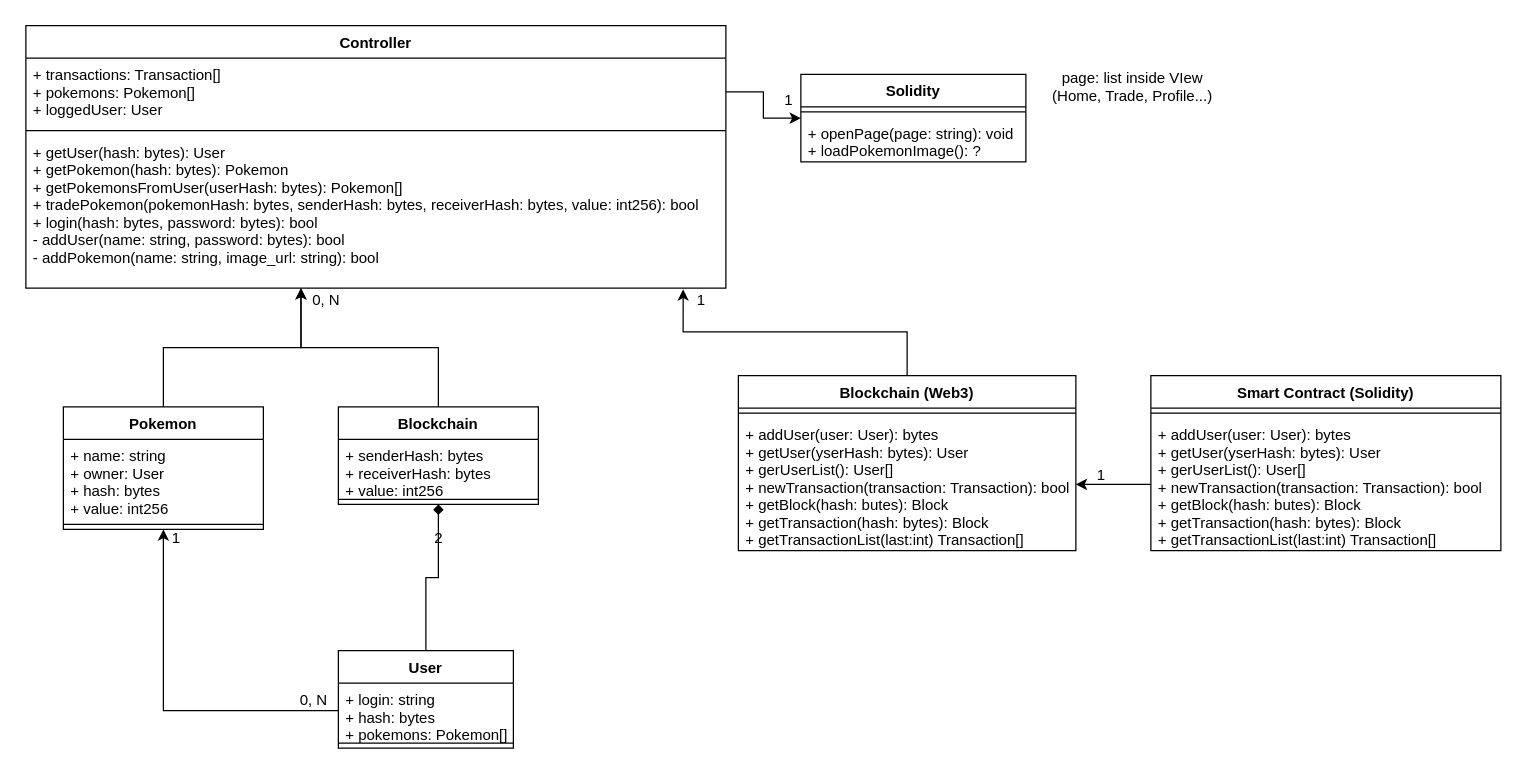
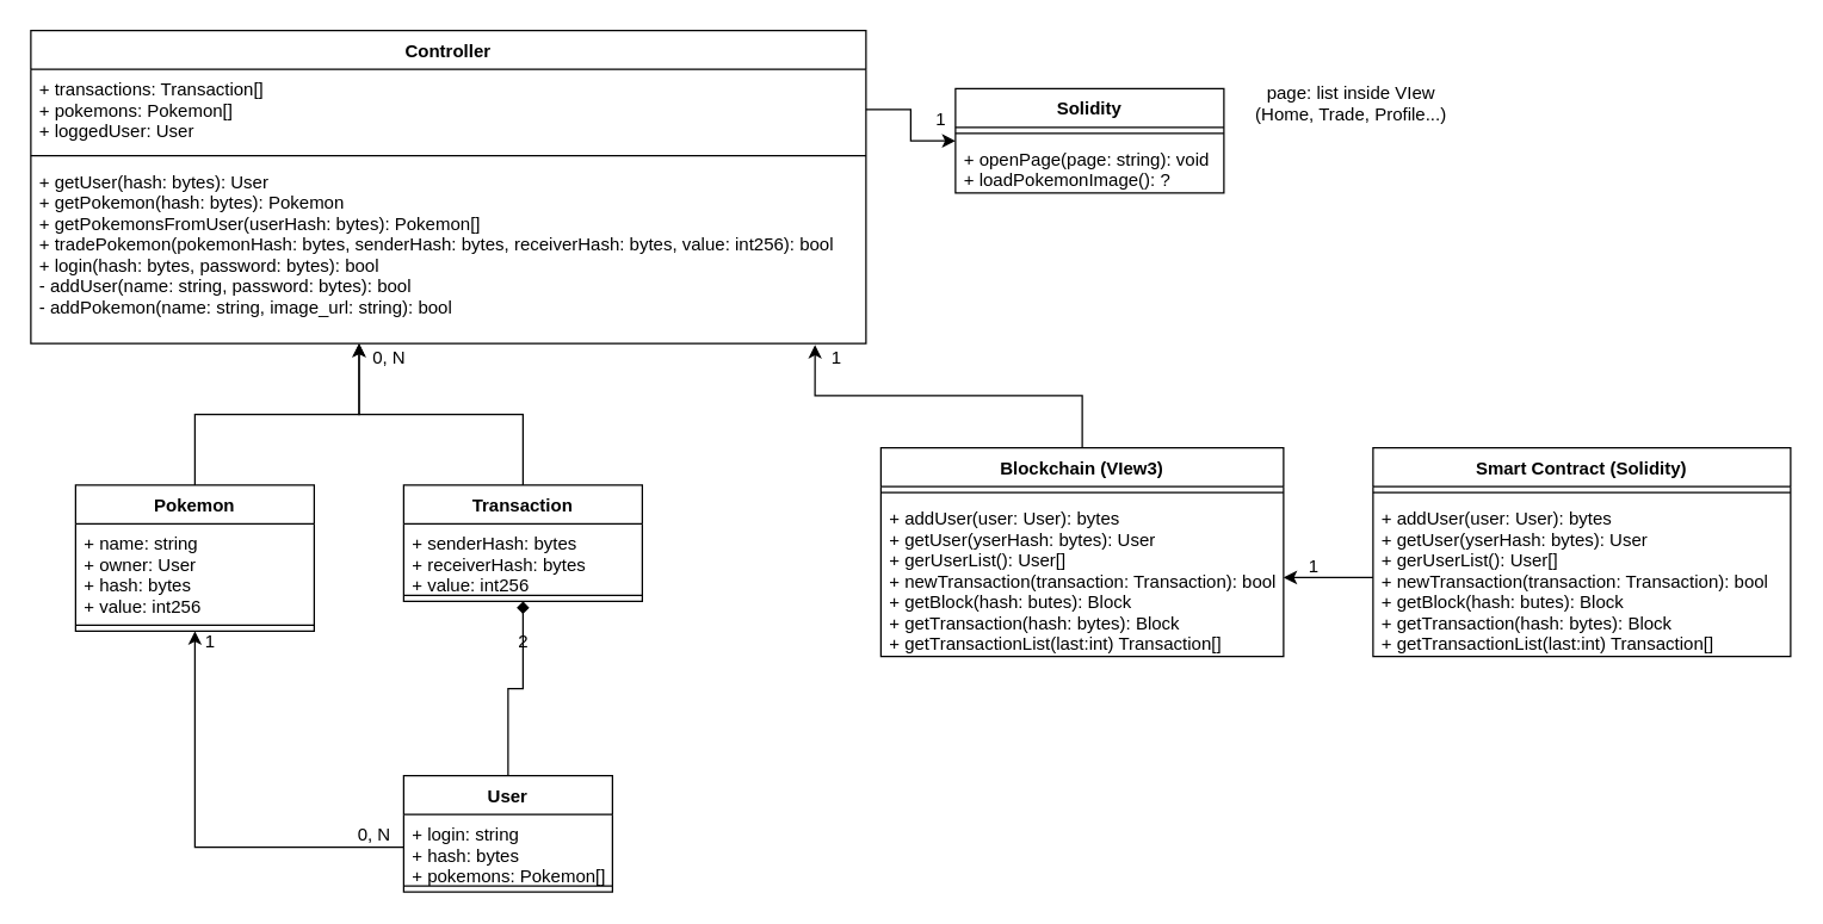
- <mxCell id="15" value="Blockchain (Web3)" style="swimlane;fontStyle=1;align=center;verticalAlign=top;childLayout=stackLayout;horizontal=1;startSize=26;horizontalStack=0;resizeParent=1;resizeParentMax=0;resizeLast=0;collapsible=1;marginBottom=0;" parent="1" vertex="1"><mxGeometry x="590" y="300" width="270" height="140" as="geometry" /></mxCell>
+ <mxCell id="15" value="Blockchain (VIew3)" style="swimlane;fontStyle=1;align=center;verticalAlign=top;childLayout=stackLayout;horizontal=1;startSize=26;horizontalStack=0;resizeParent=1;resizeParentMax=0;resizeLast=0;collapsible=1;marginBottom=0;" parent="1" vertex="1"><mxGeometry x="590" y="300" width="270" height="140" as="geometry" /></mxCell>
- <mxCell id="11" value="Blockchain" style="swimlane;fontStyle=1;align=center;verticalAlign=top;childLayout=stackLayout;horizontal=1;startSize=26;horizontalStack=0;resizeParent=1;resizeParentMax=0;resizeLast=0;collapsible=1;marginBottom=0;" parent="1" vertex="1"><mxGeometry x="270" y="325" width="160" height="78" as="geometry" /></mxCell>
+ <mxCell id="11" value="Transaction" style="swimlane;fontStyle=1;align=center;verticalAlign=top;childLayout=stackLayout;horizontal=1;startSize=26;horizontalStack=0;resizeParent=1;resizeParentMax=0;resizeLast=0;collapsible=1;marginBottom=0;" parent="1" vertex="1"><mxGeometry x="270" y="325" width="160" height="78" as="geometry" /></mxCell>
